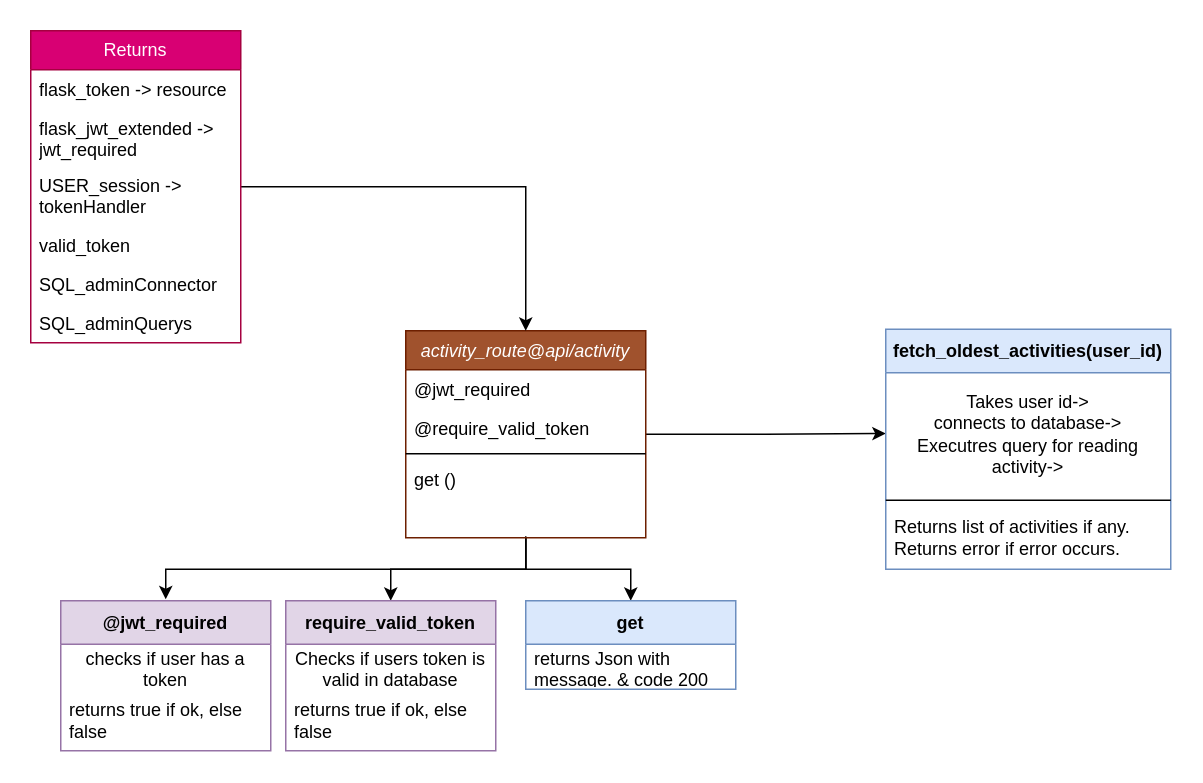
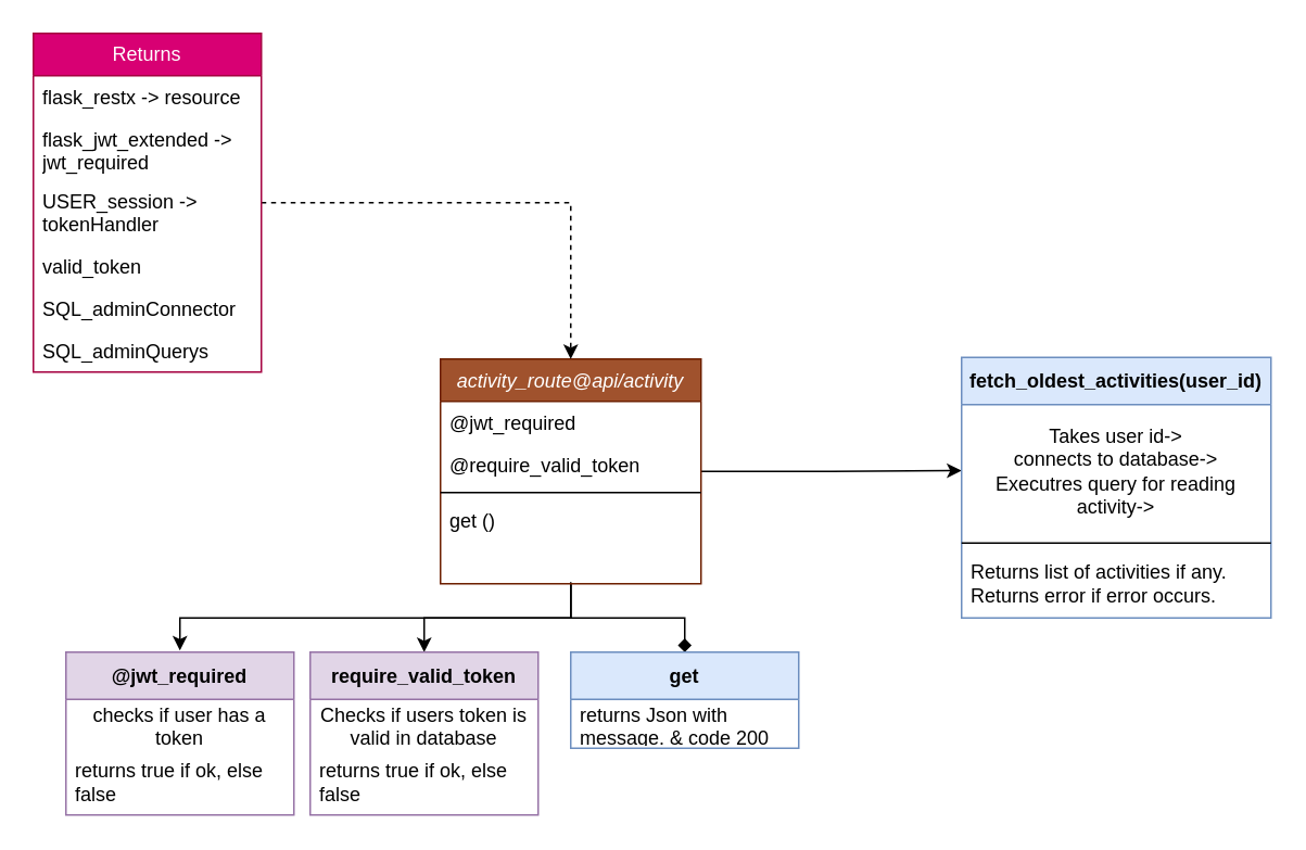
- <mxCell id="13" value="flask_token -&amp;gt; resource" style="text;strokeColor=none;fillColor=none;align=left;verticalAlign=top;spacingLeft=4;spacingRight=4;overflow=hidden;rotatable=0;points=[[0,0.5],[1,0.5]];portConstraint=eastwest;whiteSpace=wrap;html=1;" parent="12" vertex="1"><mxGeometry y="26" width="140" height="26" as="geometry" /></mxCell>
+ <mxCell id="13" value="flask_restx -&amp;gt; resource" style="text;strokeColor=none;fillColor=none;align=left;verticalAlign=top;spacingLeft=4;spacingRight=4;overflow=hidden;rotatable=0;points=[[0,0.5],[1,0.5]];portConstraint=eastwest;whiteSpace=wrap;html=1;" parent="12" vertex="1"><mxGeometry y="26" width="140" height="26" as="geometry" /></mxCell>
- <mxCell id="11" style="edgeStyle=orthogonalEdgeStyle;rounded=0;orthogonalLoop=1;jettySize=auto;html=1;entryX=0.5;entryY=0;entryDx=0;entryDy=0;" parent="1" source="12" target="6" edge="1"><mxGeometry relative="1" as="geometry" /></mxCell>
+ <mxCell id="11" style="edgeStyle=orthogonalEdgeStyle;rounded=0;orthogonalLoop=1;jettySize=auto;html=1;entryX=0.5;entryY=0;entryDx=0;entryDy=0;dashed=1;" parent="1" source="12" target="6" edge="1"><mxGeometry relative="1" as="geometry" /></mxCell>
- <mxCell id="2" style="edgeStyle=orthogonalEdgeStyle;rounded=0;orthogonalLoop=1;jettySize=auto;html=1;exitX=0.5;exitY=1;exitDx=0;exitDy=0;entryX=0.5;entryY=0;entryDx=0;entryDy=0;" parent="1" source="6" edge="1" target="25"><mxGeometry relative="1" as="geometry"><mxPoint x="600" y="400" as="targetPoint" /><Array as="points"><mxPoint x="350" y="379" /><mxPoint x="420" y="379" /></Array></mxGeometry></mxCell>
+ <mxCell id="2" style="edgeStyle=orthogonalEdgeStyle;rounded=0;orthogonalLoop=1;jettySize=auto;html=1;exitX=0.5;exitY=1;exitDx=0;exitDy=0;entryX=0.5;entryY=0;entryDx=0;entryDy=0;endArrow=diamond;" parent="1" source="6" edge="1" target="25"><mxGeometry relative="1" as="geometry"><mxPoint x="600" y="400" as="targetPoint" /><Array as="points"><mxPoint x="350" y="379" /><mxPoint x="420" y="379" /></Array></mxGeometry></mxCell>
